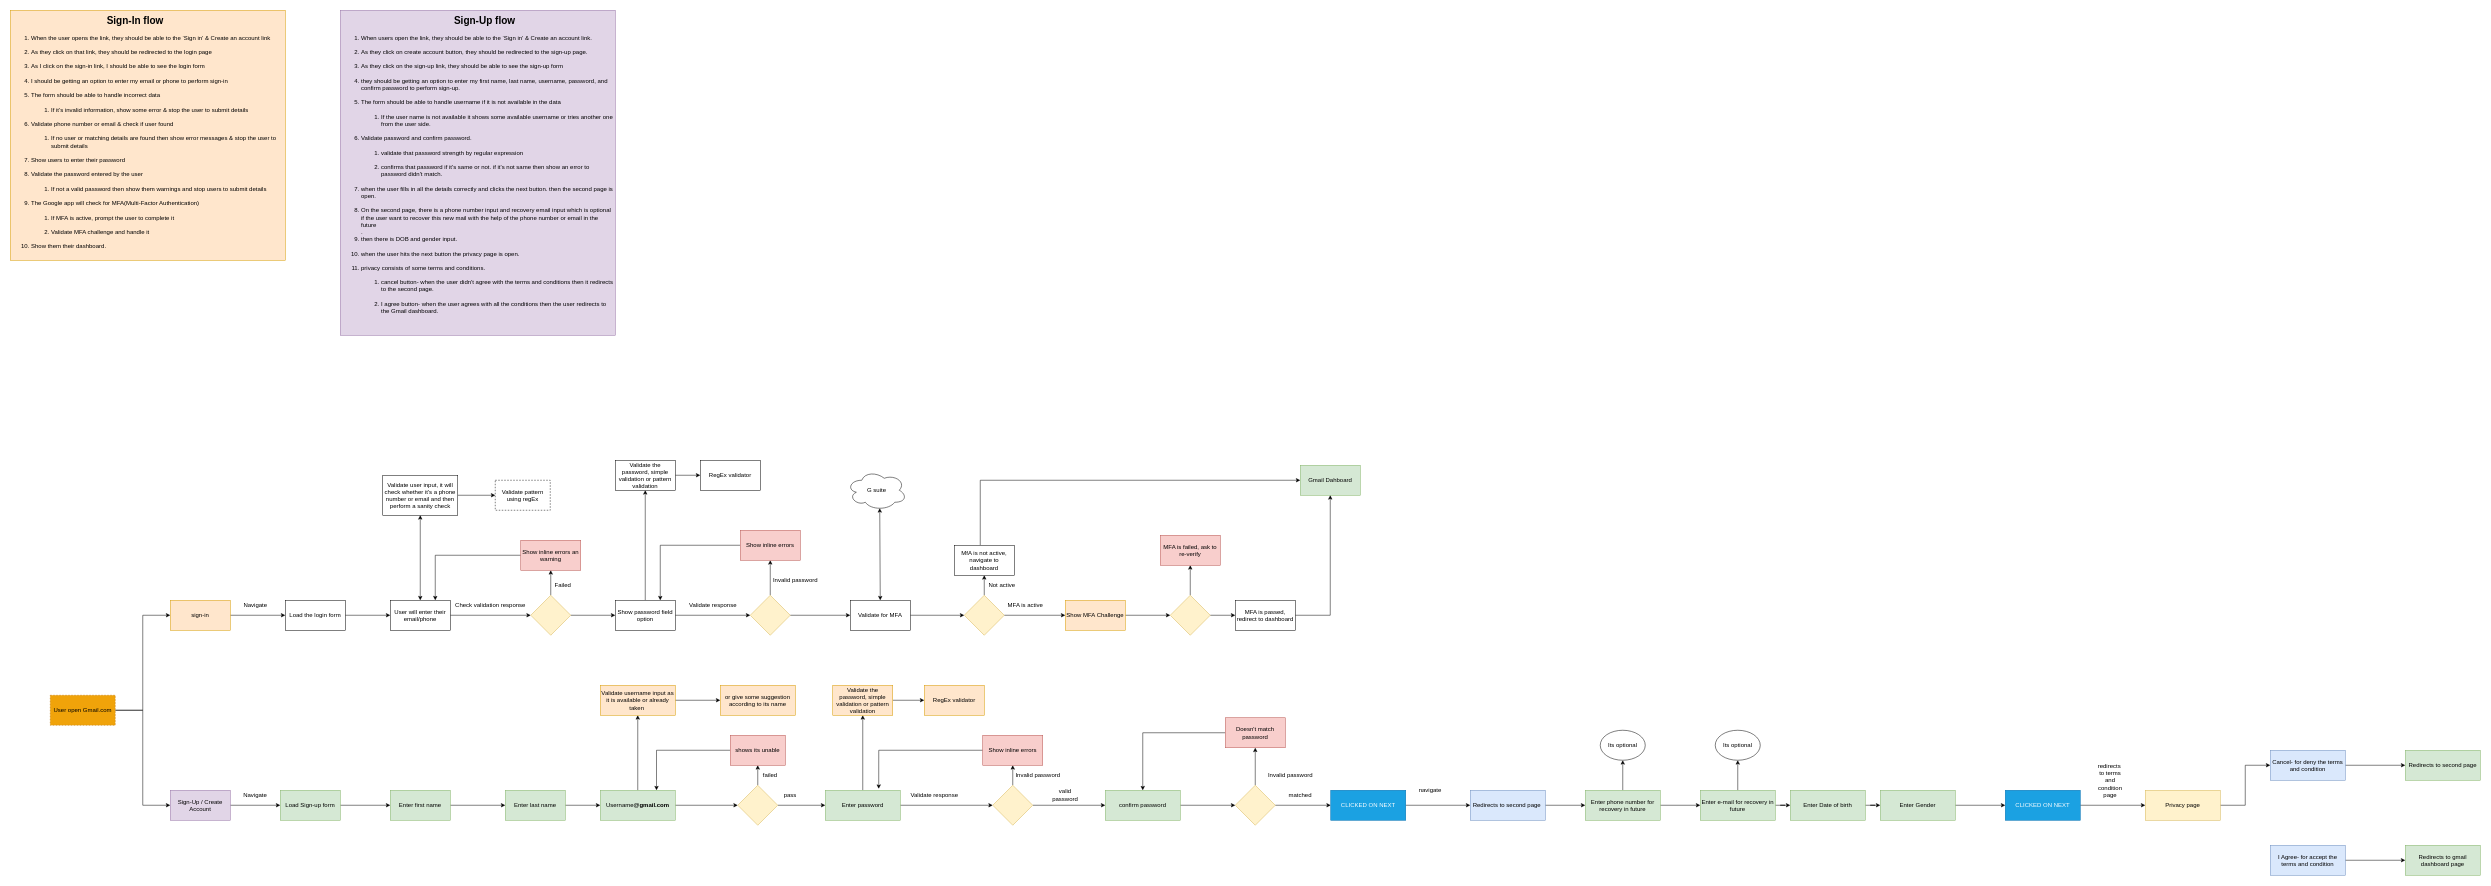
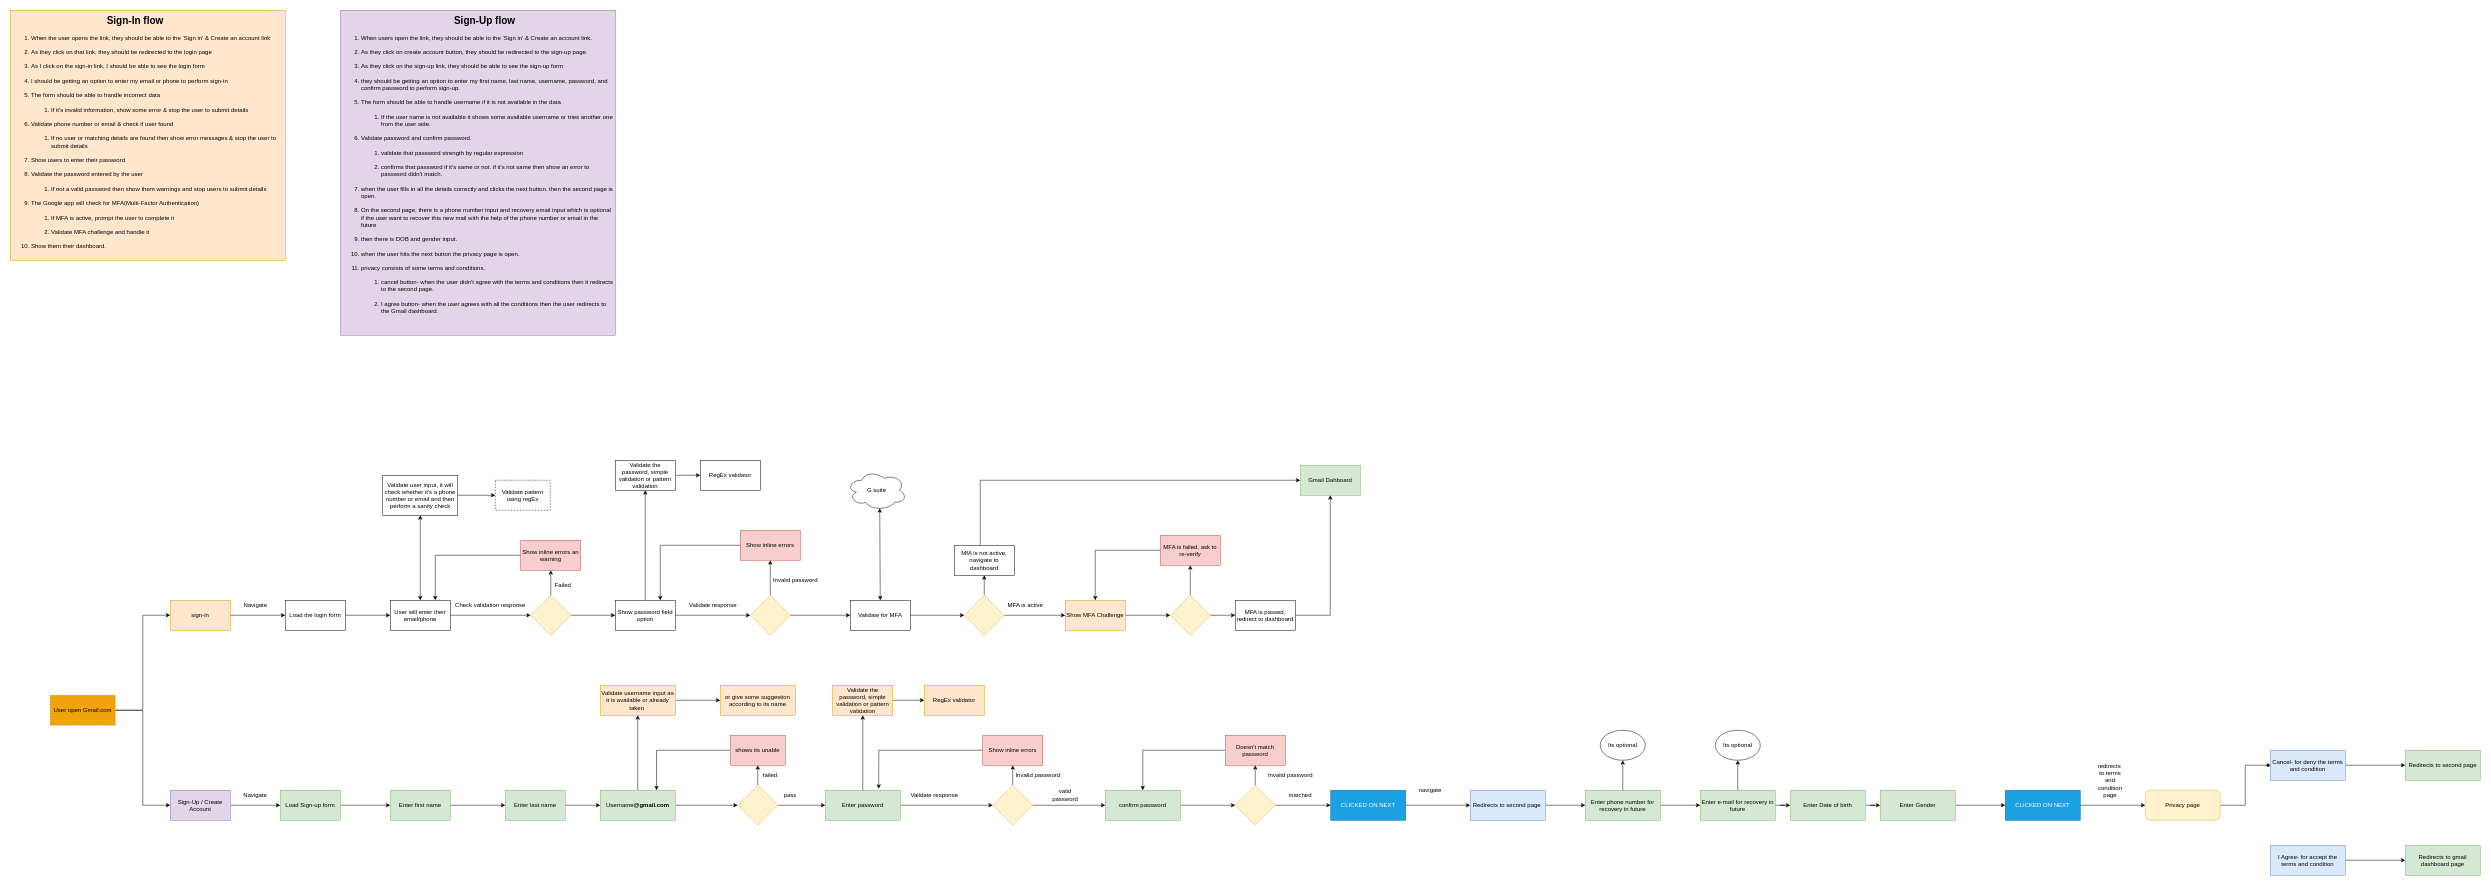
- <mxCell id="48" value="Not active" style="text;html=1;align=center;verticalAlign=middle;resizable=0;points=[];autosize=1;" parent="1" vertex="1"><mxGeometry x="1968" y="1160" width="70" height="20" as="geometry" /></mxCell>
+ <mxCell id="56" style="edgeStyle=orthogonalEdgeStyle;rounded=0;orthogonalLoop=1;jettySize=auto;html=1;" parent="1" source="57" target="51" edge="1"><mxGeometry relative="1" as="geometry" /></mxCell>
- <mxCell id="92" value="Doesn't match password" style="rounded=0;whiteSpace=wrap;html=1;fillColor=#f8cecc;strokeColor=#b85450;" parent="1" vertex="1"><mxGeometry x="2450" y="1435" width="120" height="60" as="geometry" /></mxCell>
+ <mxCell id="92" value="Doesn't match password" style="rounded=0;whiteSpace=wrap;html=1;fillColor=#f8cecc;strokeColor=#b85450;" parent="1" vertex="1"><mxGeometry x="2450" y="1470" width="120" height="60" as="geometry" /></mxCell>
- <mxCell id="127" style="edgeStyle=orthogonalEdgeStyle;rounded=0;orthogonalLoop=1;jettySize=auto;html=1;entryX=0;entryY=0.5;entryDx=0;entryDy=0;" parent="1" source="128" target="124" edge="1"><mxGeometry relative="1" as="geometry" /></mxCell>
+ <mxCell id="127" style="edgeStyle=orthogonalEdgeStyle;rounded=0;orthogonalLoop=1;jettySize=auto;html=1;entryX=0;entryY=0.5;entryDx=0;entryDy=0;endArrow=diamond;" parent="1" source="128" target="124" edge="1"><mxGeometry relative="1" as="geometry" /></mxCell>
- <mxCell id="128" value="Privacy page" style="rounded=0;whiteSpace=wrap;html=1;fillColor=#fff2cc;strokeColor=#d6b656;" parent="1" vertex="1"><mxGeometry x="4290" y="1580" width="150" height="60" as="geometry" /></mxCell>
+ <mxCell id="128" value="Privacy page" style="whiteSpace=wrap;html=1;fillColor=#fff2cc;strokeColor=#d6b656;rounded=1;" parent="1" vertex="1"><mxGeometry x="4290" y="1580" width="150" height="60" as="geometry" /></mxCell>
